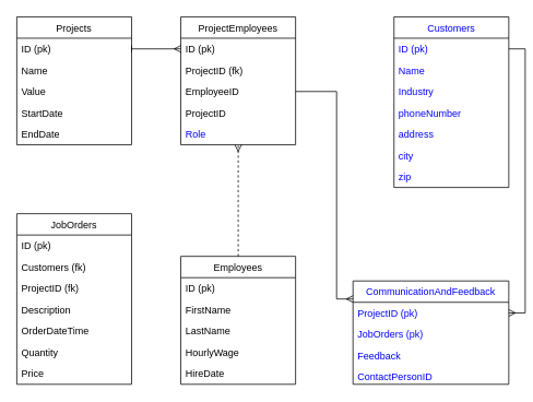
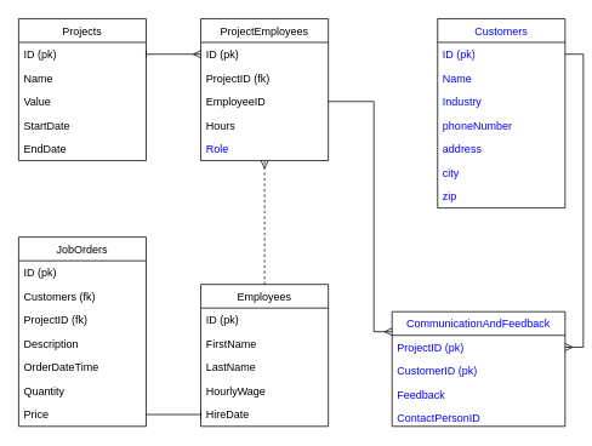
- <mxCell id="27" value="ProjectID" style="text;strokeColor=none;fillColor=none;align=left;verticalAlign=top;spacingLeft=4;spacingRight=4;overflow=hidden;rotatable=0;points=[[0,0.5],[1,0.5]];portConstraint=eastwest;" vertex="1" parent="23"><mxGeometry y="104" width="140" height="26" as="geometry" /></mxCell>
+ <mxCell id="27" value="Hours" style="text;strokeColor=none;fillColor=none;align=left;verticalAlign=top;spacingLeft=4;spacingRight=4;overflow=hidden;rotatable=0;points=[[0,0.5],[1,0.5]];portConstraint=eastwest;" vertex="1" parent="23"><mxGeometry y="104" width="140" height="26" as="geometry" /></mxCell>
- <mxCell id="39" value="JobOrders (pk)" style="text;strokeColor=none;fillColor=none;align=left;verticalAlign=top;spacingLeft=4;spacingRight=4;overflow=hidden;rotatable=0;points=[[0,0.5],[1,0.5]];portConstraint=eastwest;fontColor=#0000FF;" vertex="1" parent="37"><mxGeometry y="52" width="190" height="26" as="geometry" /></mxCell>
+ <mxCell id="39" value="CustomerID (pk)" style="text;strokeColor=none;fillColor=none;align=left;verticalAlign=top;spacingLeft=4;spacingRight=4;overflow=hidden;rotatable=0;points=[[0,0.5],[1,0.5]];portConstraint=eastwest;fontColor=#0000FF;" vertex="1" parent="37"><mxGeometry y="52" width="190" height="26" as="geometry" /></mxCell>
+ <mxCell id="44" style="edgeStyle=orthogonalEdgeStyle;rounded=0;orthogonalLoop=1;jettySize=auto;html=1;exitX=1;exitY=0.5;exitDx=0;exitDy=0;entryX=0;entryY=0.5;entryDx=0;entryDy=0;endArrow=baseDash;endFill=0;" edge="1" parent="1" source="15" target="22"><mxGeometry relative="1" as="geometry" /></mxCell>
